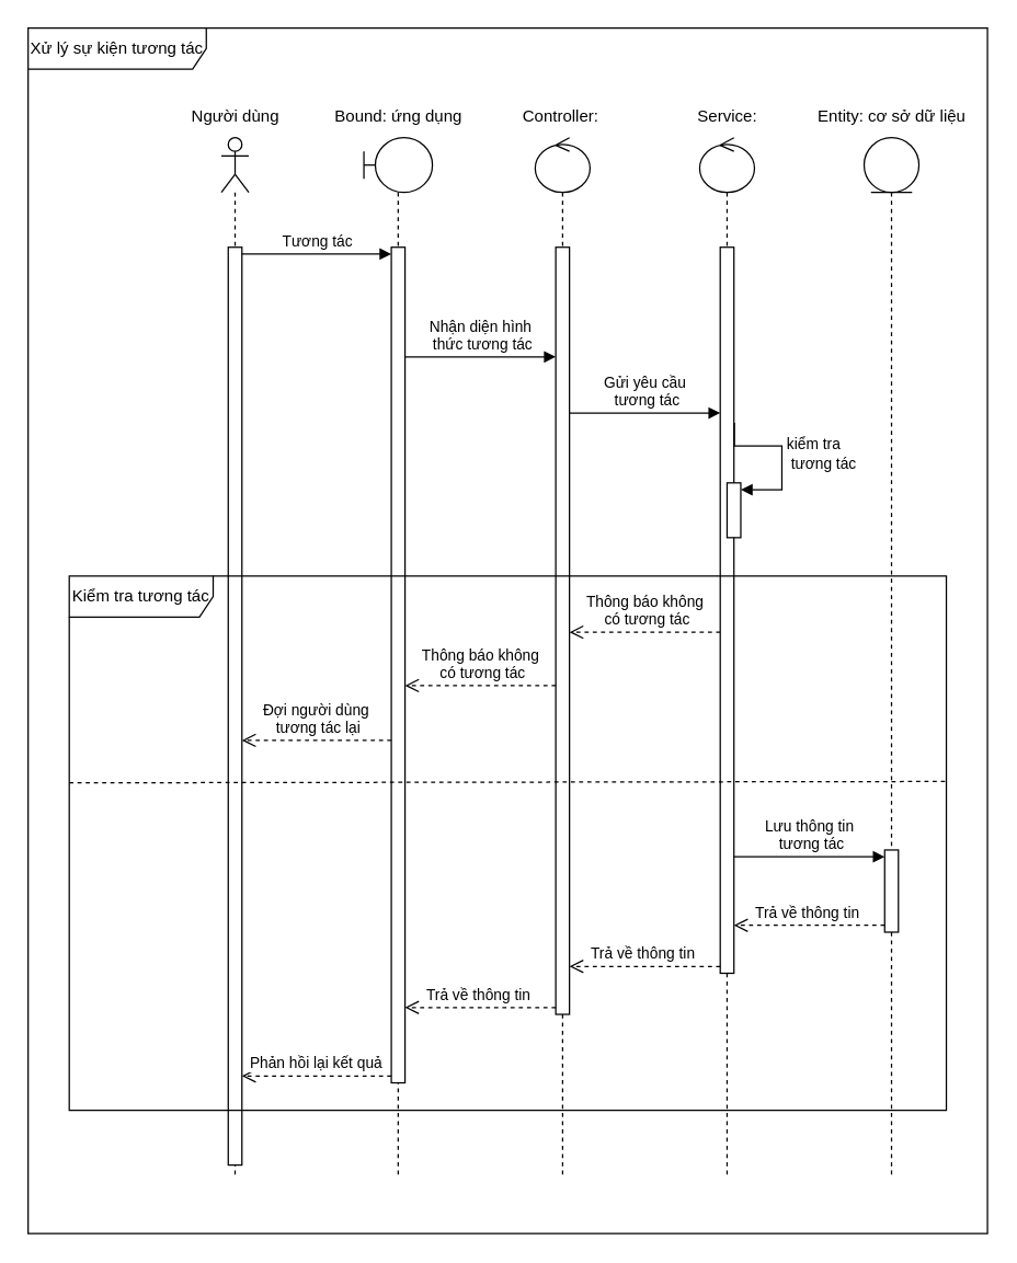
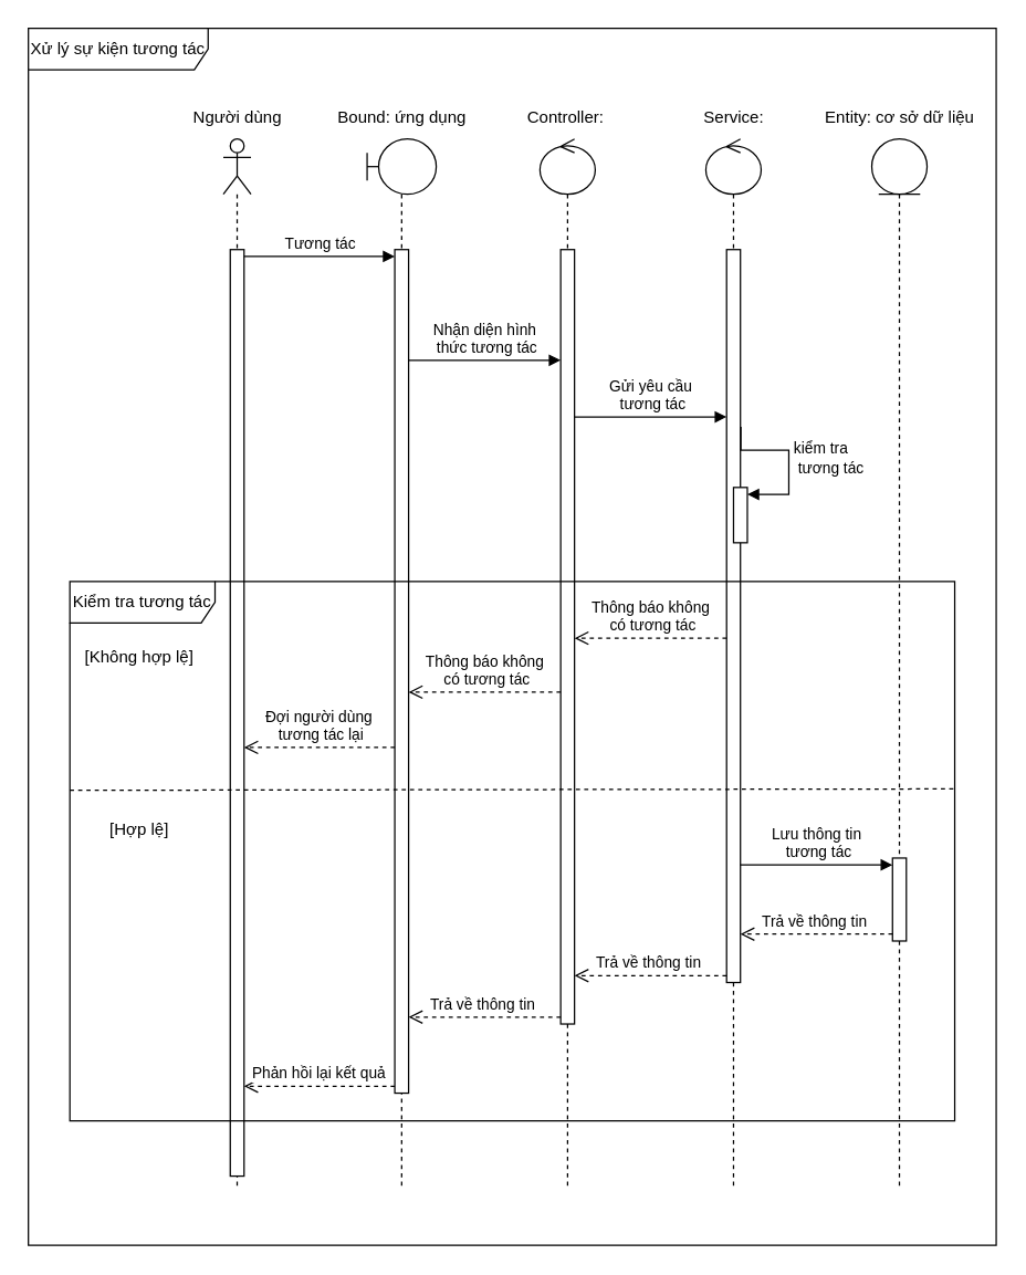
+ <mxCell id="25" value="[Không hợp lệ]" style="text;html=1;align=center;verticalAlign=middle;resizable=0;points=[];autosize=1;strokeColor=none;fillColor=none;" parent="1" vertex="1"><mxGeometry y="460" width="100" height="30" as="geometry" x="50" /></mxCell>
+ <mxCell id="29" value="[Hợp lệ]" style="text;html=1;align=center;verticalAlign=middle;resizable=0;points=[];autosize=1;strokeColor=none;fillColor=none;" parent="1" vertex="1"><mxGeometry x="65" y="585" width="70" height="30" as="geometry" /></mxCell>
